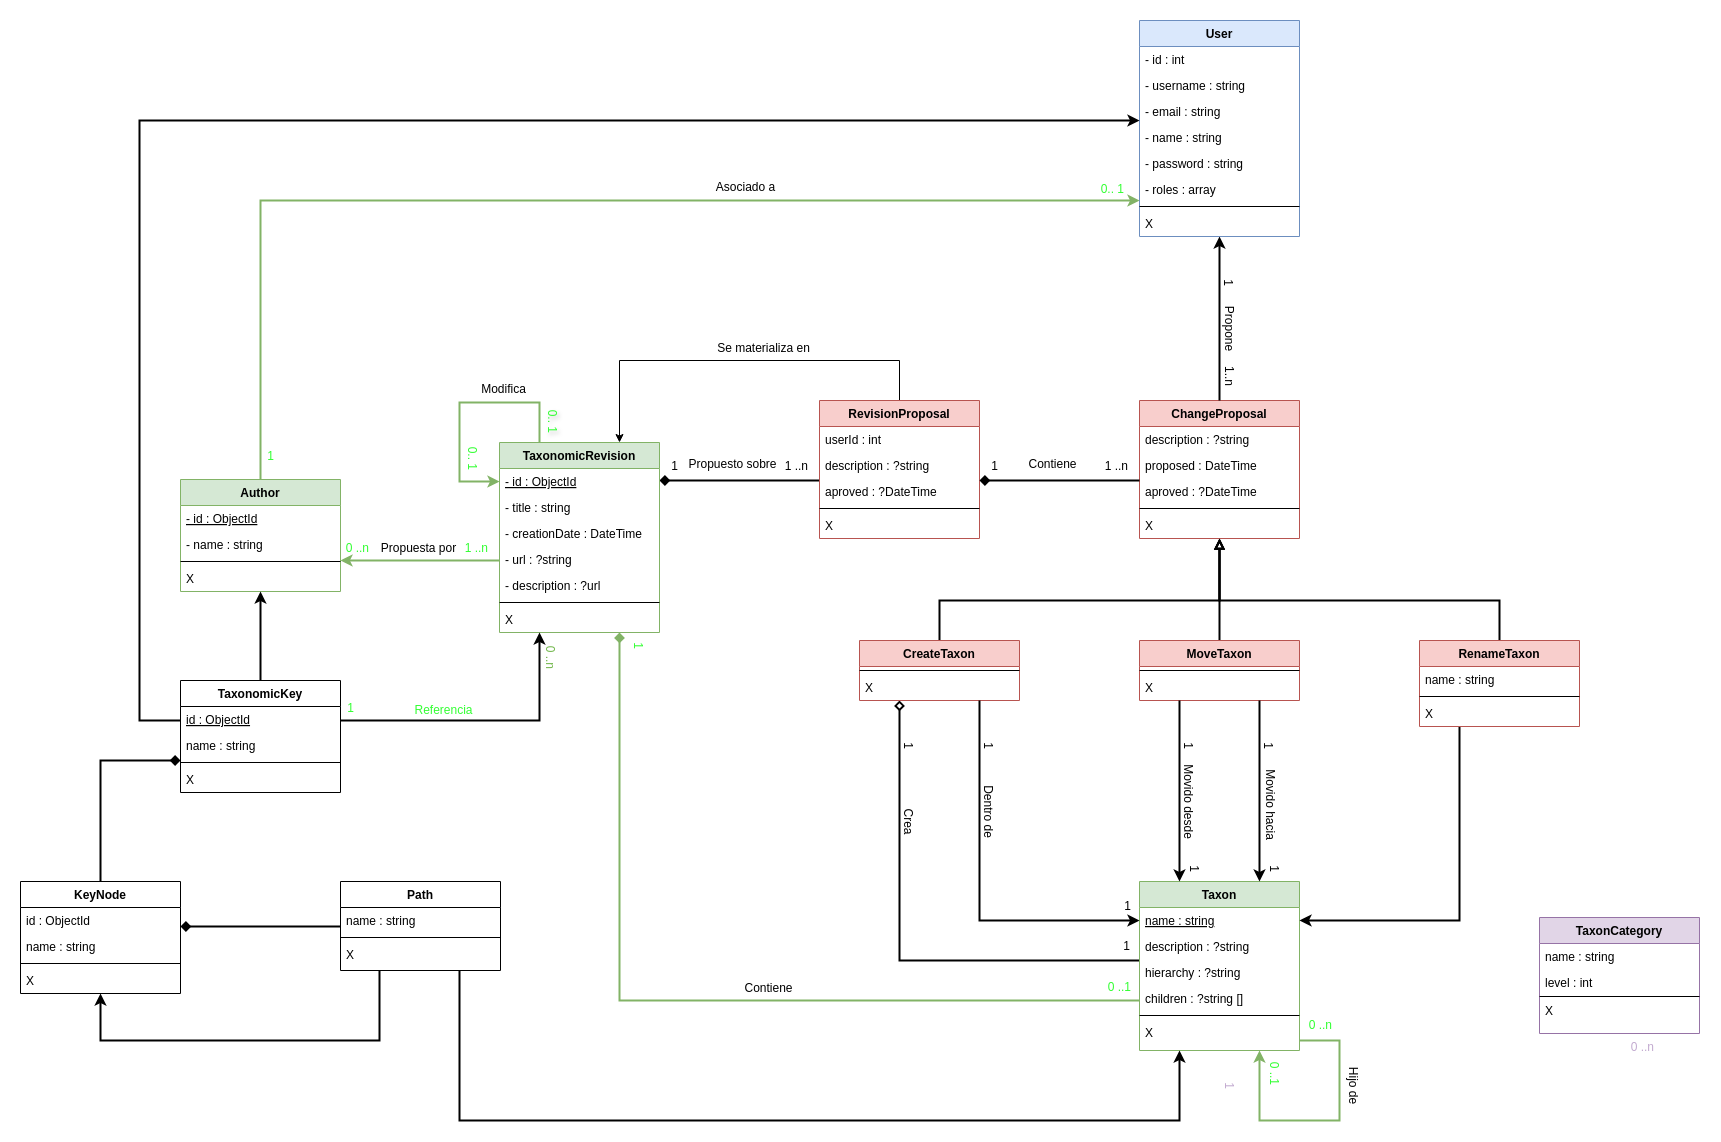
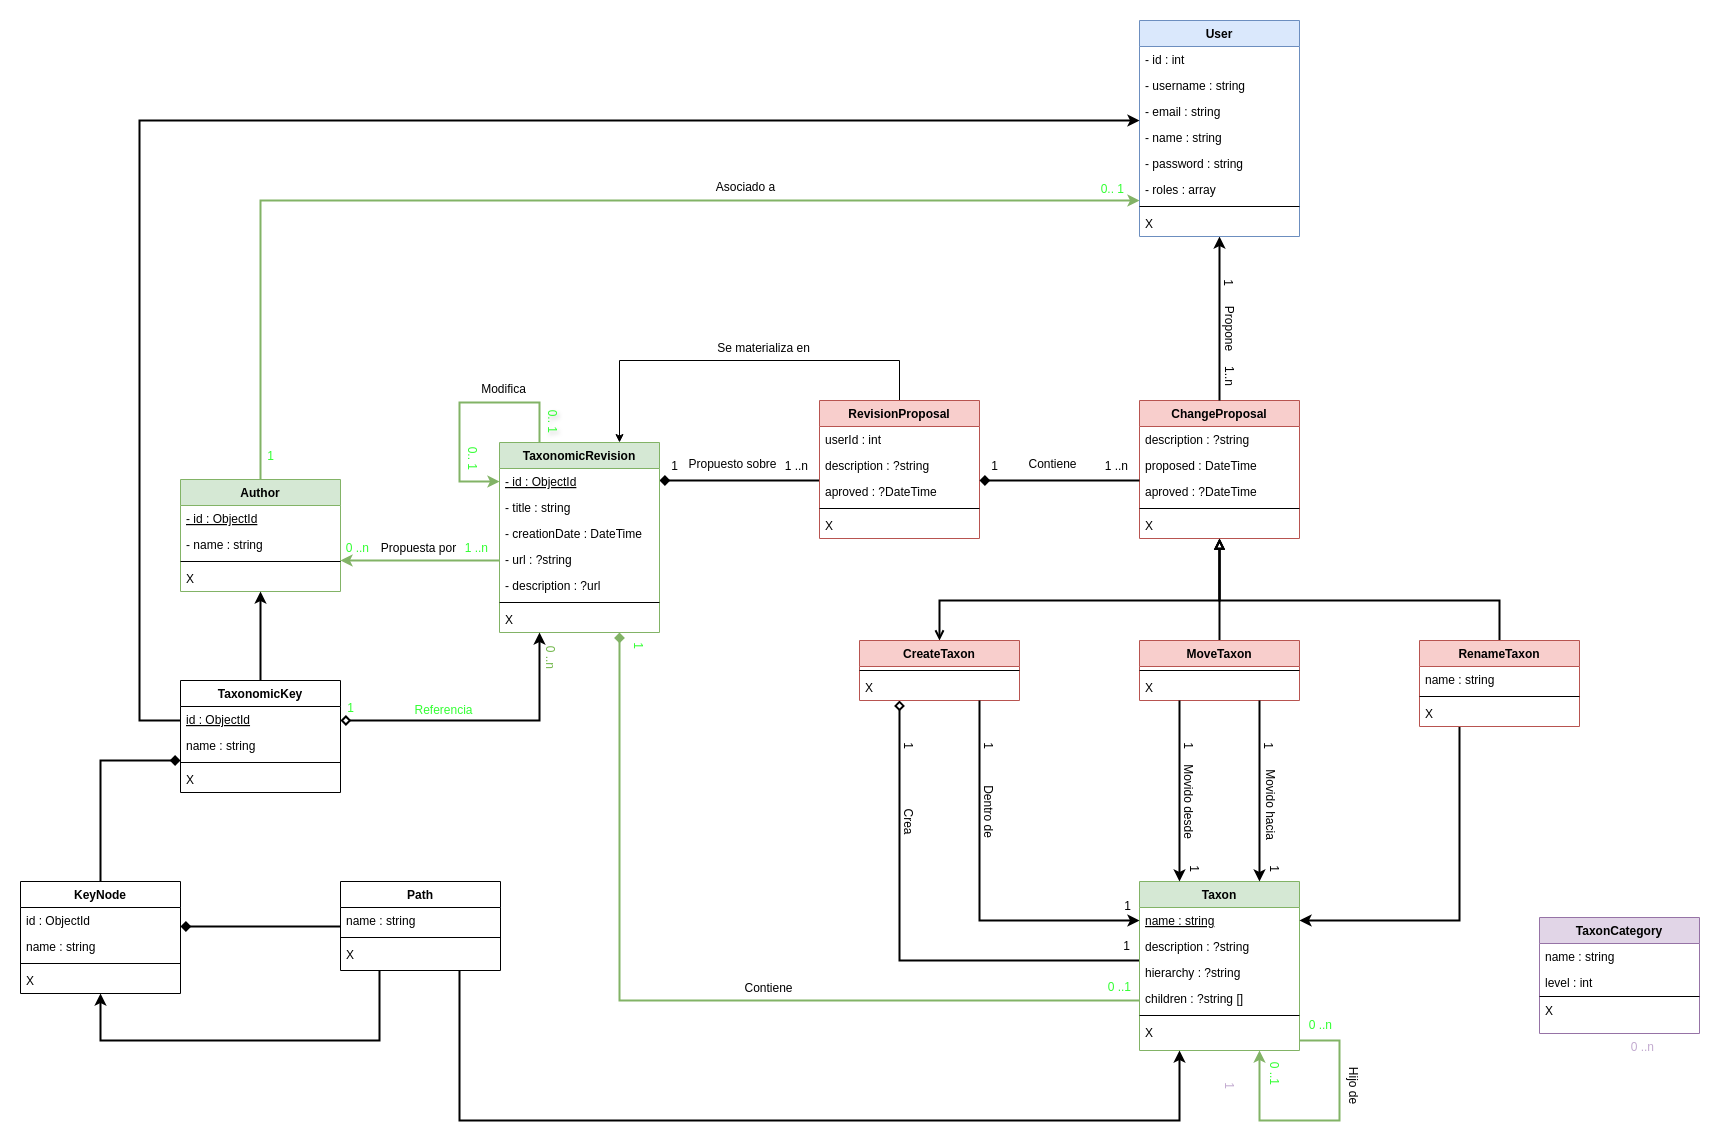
- <mxCell id="29" style="edgeStyle=orthogonalEdgeStyle;rounded=0;orthogonalLoop=1;jettySize=auto;html=1;endArrow=none;endFill=0;startArrow=block;startFill=0;strokeWidth=2;" parent="1" source="31" target="45" edge="1"><mxGeometry relative="1" as="geometry"><Array as="points"><mxPoint x="1219" y="600" /><mxPoint x="939" y="600" /></Array></mxGeometry></mxCell>
+ <mxCell id="29" style="edgeStyle=orthogonalEdgeStyle;rounded=0;orthogonalLoop=1;jettySize=auto;html=1;endArrow=open;endFill=0;startArrow=block;startFill=0;strokeWidth=2;" parent="1" source="31" target="45" edge="1"><mxGeometry relative="1" as="geometry"><Array as="points"><mxPoint x="1219" y="600" /><mxPoint x="939" y="600" /></Array></mxGeometry></mxCell>
- <mxCell id="77" style="edgeStyle=orthogonalEdgeStyle;rounded=0;orthogonalLoop=1;jettySize=auto;html=1;strokeWidth=2;endArrow=none;endFill=0;startArrow=classic;startFill=1;" parent="1" source="4" target="70" edge="1"><mxGeometry relative="1" as="geometry"><Array as="points"><mxPoint x="539" y="720" /></Array></mxGeometry></mxCell>
+ <mxCell id="77" style="edgeStyle=orthogonalEdgeStyle;rounded=0;orthogonalLoop=1;jettySize=auto;html=1;strokeWidth=2;endArrow=diamond;endFill=0;startArrow=classic;startFill=1;" parent="1" source="4" target="70" edge="1"><mxGeometry relative="1" as="geometry"><Array as="points"><mxPoint x="539" y="720" /></Array></mxGeometry></mxCell>
